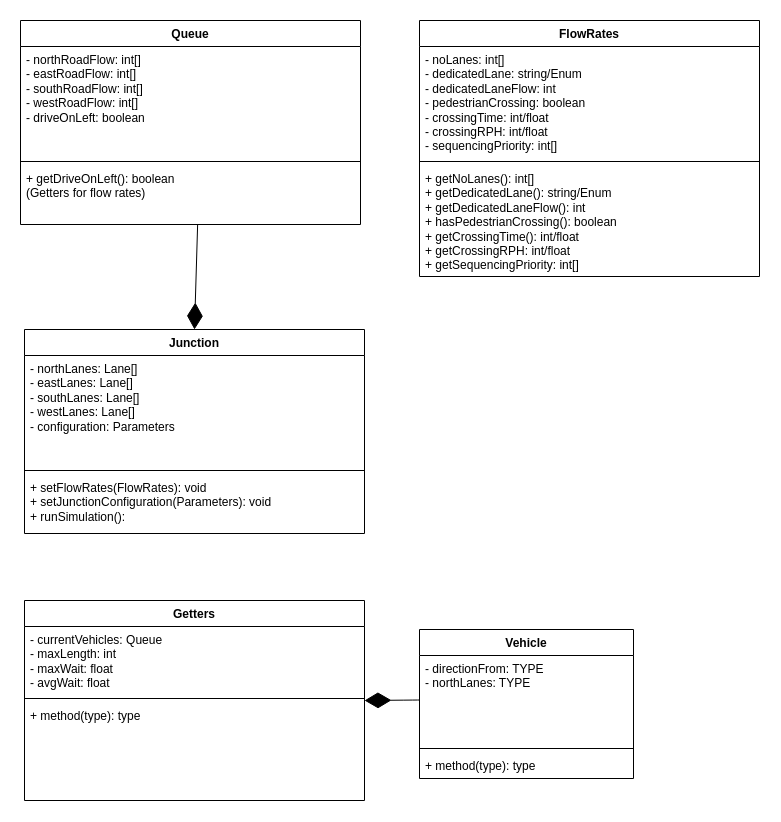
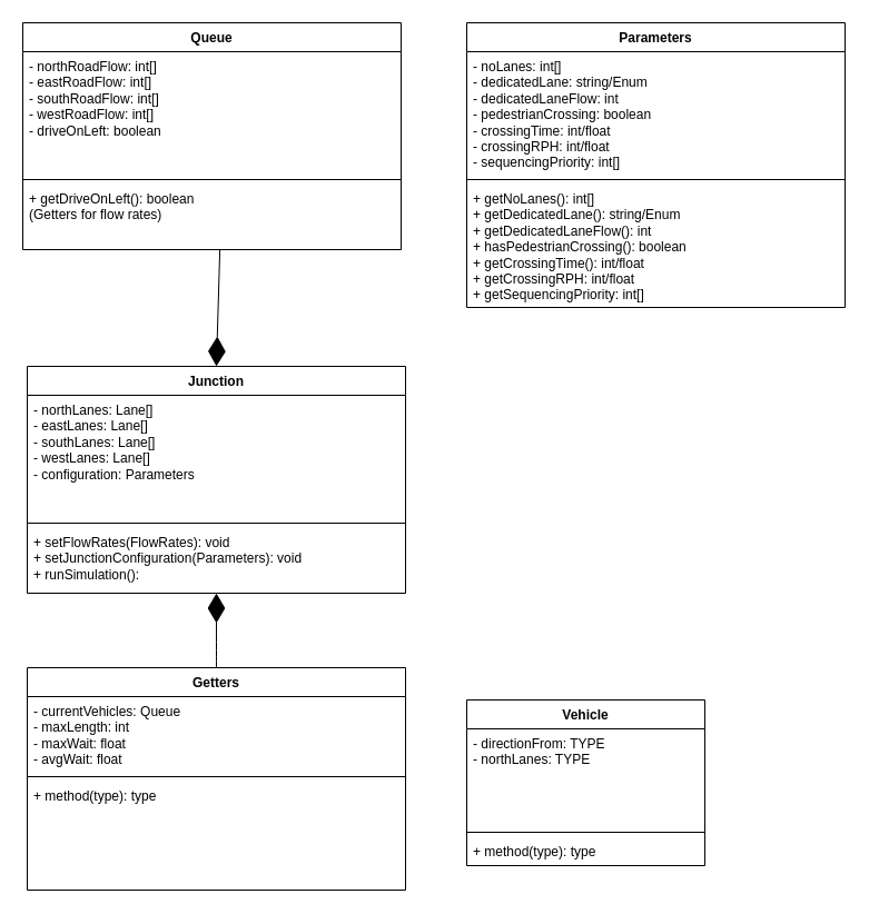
- <mxCell id="16" value="FlowRates" style="swimlane;fontStyle=1;align=center;verticalAlign=top;childLayout=stackLayout;horizontal=1;startSize=26;horizontalStack=0;resizeParent=1;resizeParentMax=0;resizeLast=0;collapsible=1;marginBottom=0;whiteSpace=wrap;html=1;" parent="1" vertex="1"><mxGeometry x="419" y="20" width="340" height="256" as="geometry" /></mxCell>
+ <mxCell id="16" value="Parameters" style="swimlane;fontStyle=1;align=center;verticalAlign=top;childLayout=stackLayout;horizontal=1;startSize=26;horizontalStack=0;resizeParent=1;resizeParentMax=0;resizeLast=0;collapsible=1;marginBottom=0;whiteSpace=wrap;html=1;" parent="1" vertex="1"><mxGeometry x="419" y="20" width="340" height="256" as="geometry" /></mxCell>
+ <mxCell id="14" value="" style="endArrow=diamondThin;endFill=1;endSize=24;html=1;rounded=0;fontSize=12;curved=1;entryX=0.5;entryY=1;entryDx=0;entryDy=0;exitX=0.5;exitY=0;exitDx=0;exitDy=0;" parent="1" source="10" target="6" edge="1"><mxGeometry width="160" relative="1" as="geometry"><mxPoint x="-75" y="595" as="sourcePoint" /><mxPoint x="54" y="569" as="targetPoint" /></mxGeometry></mxCell>
- <mxCell id="15" value="" style="endArrow=diamondThin;endFill=1;endSize=24;html=1;rounded=0;fontSize=12;curved=1;exitX=0;exitY=0.5;exitDx=0;exitDy=0;entryX=1;entryY=0.5;entryDx=0;entryDy=0;" parent="1" source="3" target="10" edge="1"><mxGeometry width="160" relative="1" as="geometry"><mxPoint x="-50" y="840" as="sourcePoint" /><mxPoint x="166" y="845" as="targetPoint" /></mxGeometry></mxCell>
